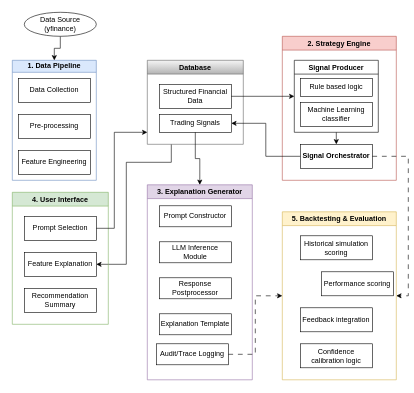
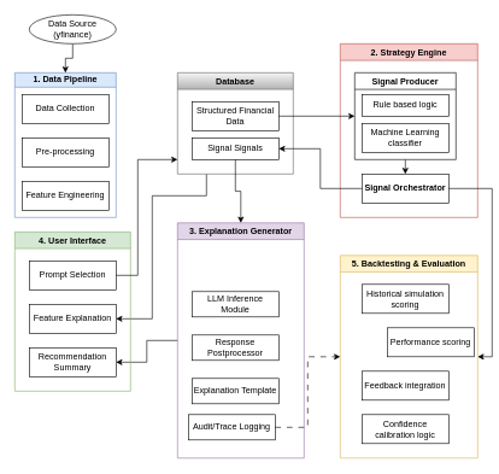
- <mxCell id="15" value="Trading Signals" style="rounded=0;whiteSpace=wrap;html=1;" vertex="1" parent="13"><mxGeometry x="20" y="90" width="120" height="30" as="geometry" /></mxCell>
+ <mxCell id="15" value="Signal Signals" style="rounded=0;whiteSpace=wrap;html=1;" vertex="1" parent="13"><mxGeometry x="20" y="90" width="120" height="30" as="geometry" /></mxCell>
- <mxCell id="38" style="edgeStyle=orthogonalEdgeStyle;rounded=0;orthogonalLoop=1;jettySize=auto;html=1;exitX=1;exitY=0.5;exitDx=0;exitDy=0;entryX=1;entryY=0.5;entryDx=0;entryDy=0;dashed=1;dashPattern=8 8;" edge="1" parent="1" source="3" target="29"><mxGeometry relative="1" as="geometry" /></mxCell>
+ <mxCell id="38" style="edgeStyle=orthogonalEdgeStyle;rounded=0;orthogonalLoop=1;jettySize=auto;html=1;exitX=1;exitY=0.5;exitDx=0;exitDy=0;entryX=1;entryY=0.5;entryDx=0;entryDy=0;dashed=0;dashPattern=8 8;" edge="1" parent="1" source="3" target="29"><mxGeometry relative="1" as="geometry" /></mxCell>
- <mxCell id="18" value="Prompt Constructor" style="rounded=0;whiteSpace=wrap;html=1;" vertex="1" parent="17"><mxGeometry x="20" y="35" width="120" height="35" as="geometry" /></mxCell>
+ <mxCell id="16" style="edgeStyle=orthogonalEdgeStyle;rounded=0;orthogonalLoop=1;jettySize=auto;html=1;exitX=0;exitY=0.5;exitDx=0;exitDy=0;entryX=1;entryY=0.5;entryDx=0;entryDy=0;" edge="1" parent="1" source="17" target="27"><mxGeometry relative="1" as="geometry" /></mxCell>
